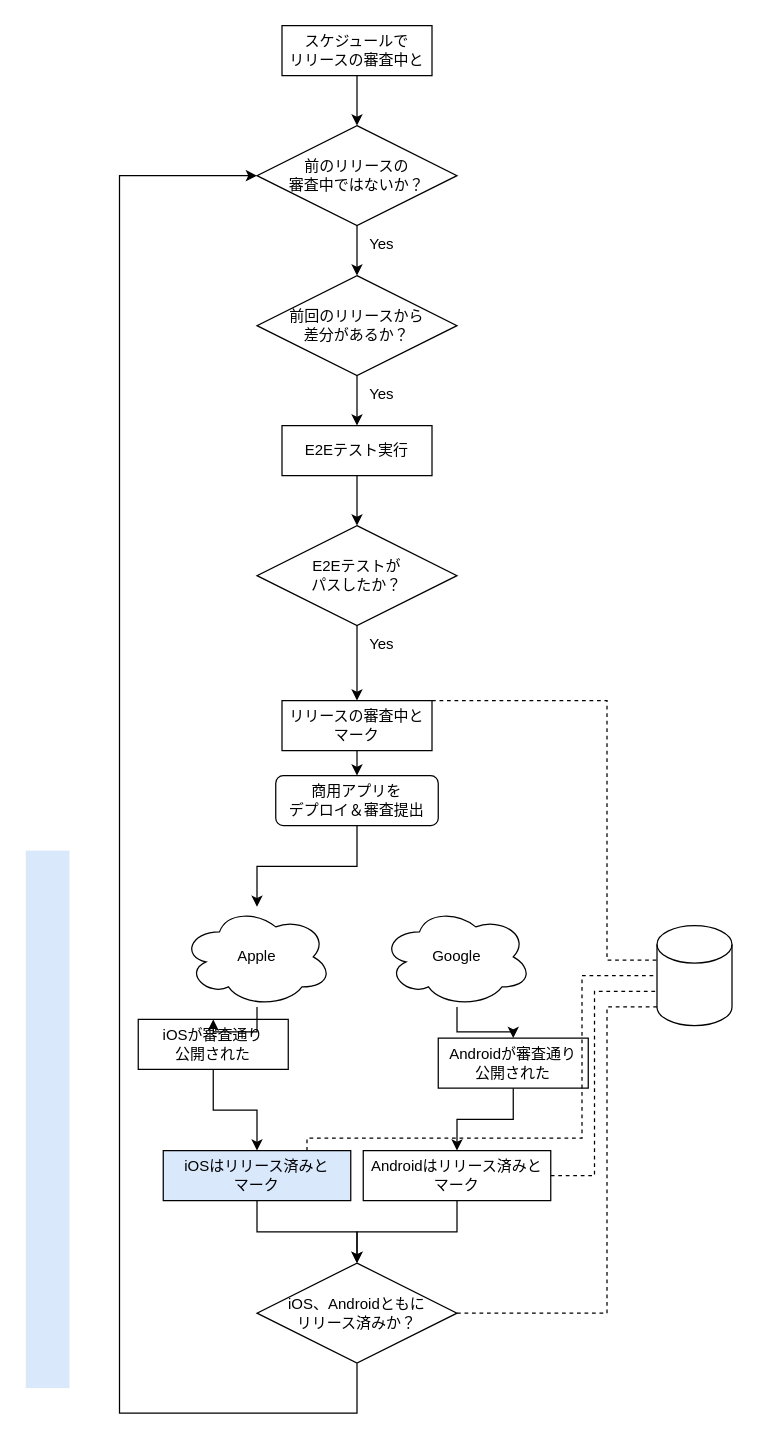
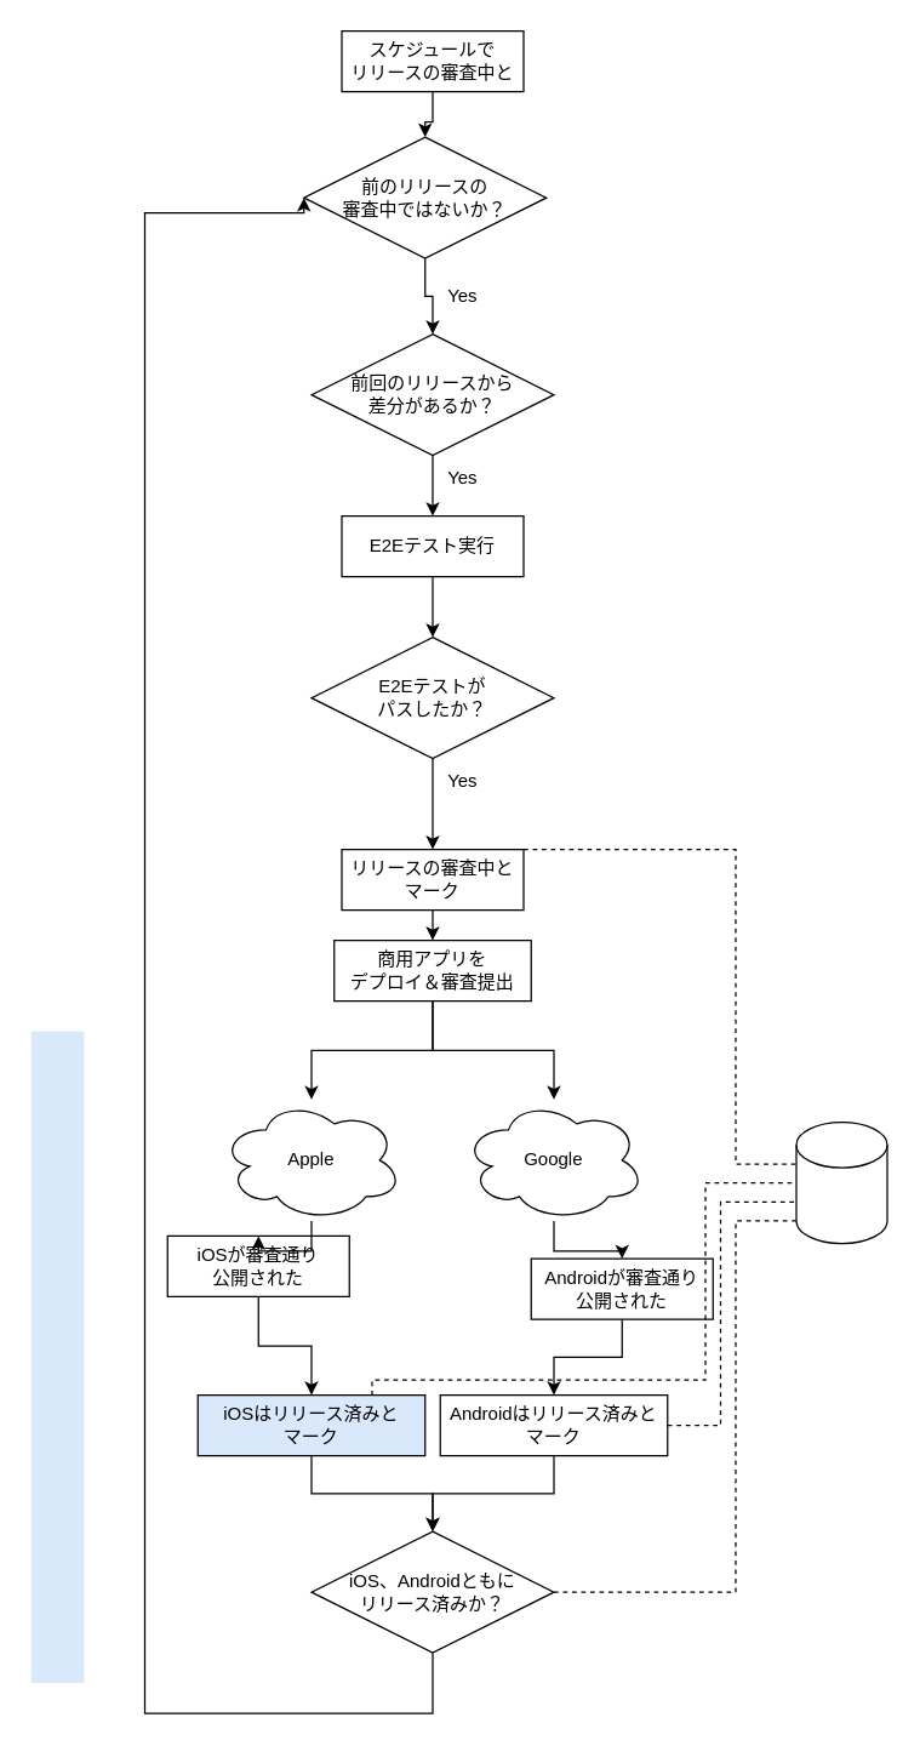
- <mxCell id="11" value="前のリリースの&lt;br&gt;審査中ではないか？" style="rhombus;whiteSpace=wrap;html=1;" vertex="1" parent="1"><mxGeometry y="100" width="160" height="80" as="geometry" x="205" /></mxCell>
+ <mxCell id="11" value="前のリリースの&lt;br&gt;審査中ではないか？" style="rhombus;whiteSpace=wrap;html=1;" vertex="1" parent="1"><mxGeometry x="200" y="90" width="160" height="80" as="geometry" /></mxCell>
- <mxCell id="17" value="商用アプリを&lt;br&gt;デプロイ＆審査提出" style="whiteSpace=wrap;html=1;rounded=1;" vertex="1" parent="1"><mxGeometry x="220" y="620" width="130" height="40" as="geometry" /></mxCell>
+ <mxCell id="17" value="商用アプリを&lt;br&gt;デプロイ＆審査提出" style="rounded=0;whiteSpace=wrap;html=1;" vertex="1" parent="1"><mxGeometry x="220" y="620" width="130" height="40" as="geometry" /></mxCell>
+ <mxCell id="36" style="edgeStyle=orthogonalEdgeStyle;rounded=0;orthogonalLoop=1;jettySize=auto;html=1;" edge="1" parent="1" source="17" target="34"><mxGeometry relative="1" as="geometry" /></mxCell>
